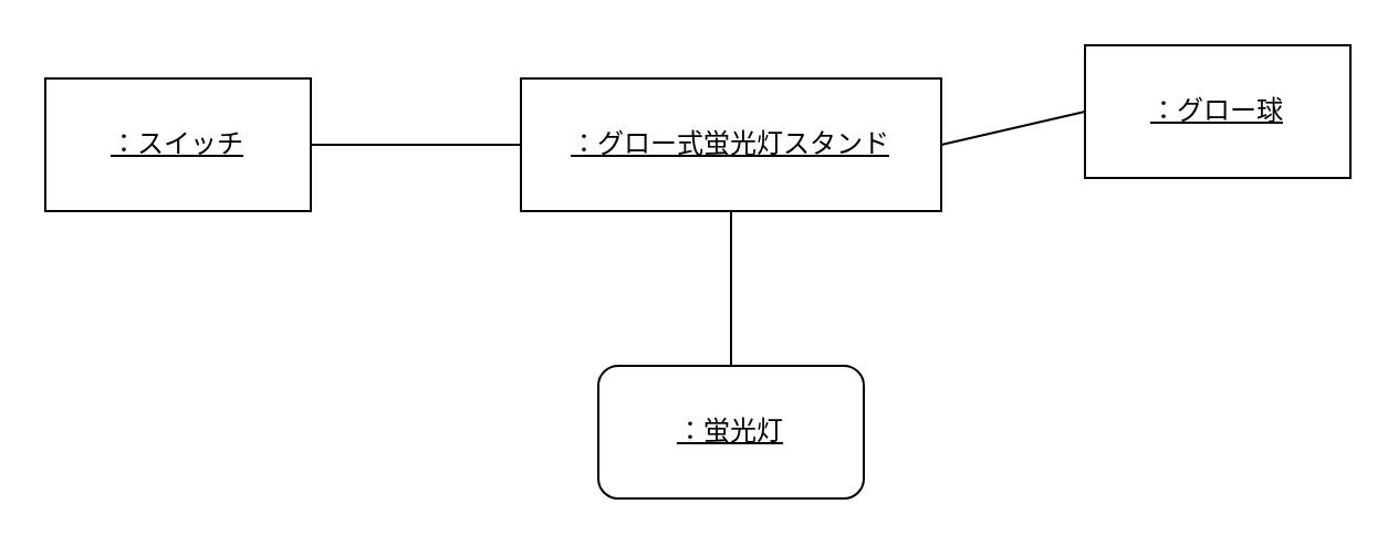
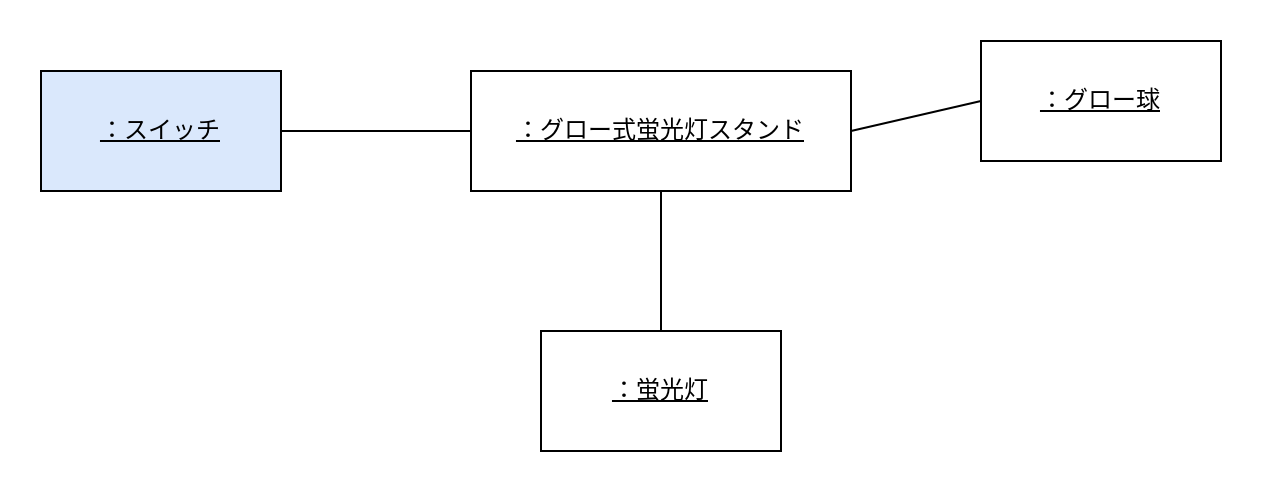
- <mxCell id="2" value="&lt;u&gt;：スイッチ&lt;/u&gt;" style="rounded=0;whiteSpace=wrap;html=1;" vertex="1" parent="1"><mxGeometry x="20" y="35" width="120" height="60" as="geometry" /></mxCell>
+ <mxCell id="2" value="&lt;u&gt;：スイッチ&lt;/u&gt;" style="rounded=0;whiteSpace=wrap;html=1;fillColor=#dae8fc;" vertex="1" parent="1"><mxGeometry x="20" y="35" width="120" height="60" as="geometry" /></mxCell>
- <mxCell id="4" value="&lt;u&gt;：蛍光灯&lt;/u&gt;" style="whiteSpace=wrap;html=1;rounded=1;" vertex="1" parent="1"><mxGeometry x="270" y="165" width="120" height="60" as="geometry" /></mxCell>
+ <mxCell id="4" value="&lt;u&gt;：蛍光灯&lt;/u&gt;" style="rounded=0;whiteSpace=wrap;html=1;" vertex="1" parent="1"><mxGeometry x="270" y="165" width="120" height="60" as="geometry" /></mxCell>
